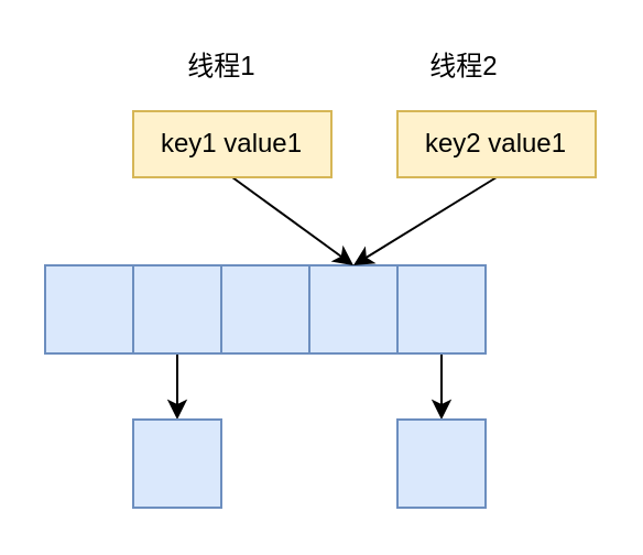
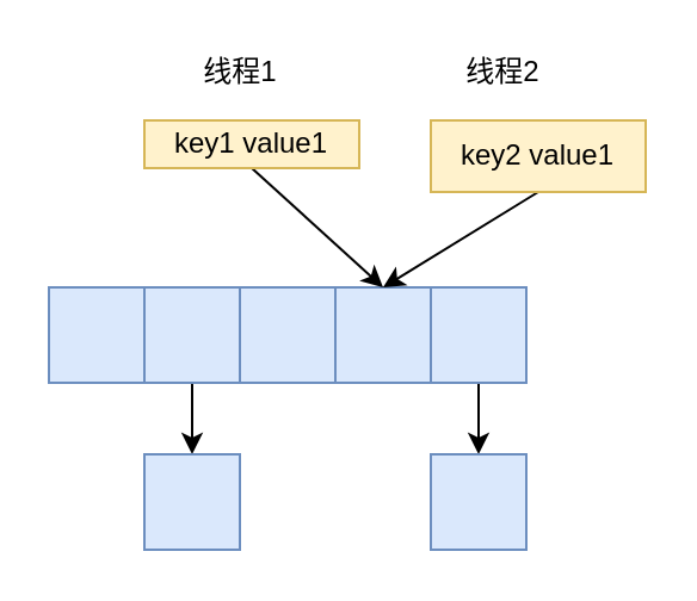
- <mxCell id="10" value="key1 value1" style="text;html=1;strokeColor=#d6b656;fillColor=#fff2cc;align=center;verticalAlign=middle;whiteSpace=wrap;overflow=hidden;" vertex="1" parent="1"><mxGeometry x="60" y="50" width="90" height="30" as="geometry" /></mxCell>
+ <mxCell id="10" value="key1 value1" style="text;html=1;strokeColor=#d6b656;fillColor=#fff2cc;align=center;verticalAlign=middle;whiteSpace=wrap;overflow=hidden;" vertex="1" parent="1"><mxGeometry x="60" y="50" width="90" height="20" as="geometry" /></mxCell>
